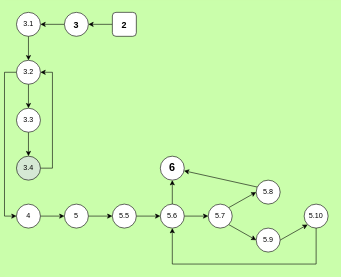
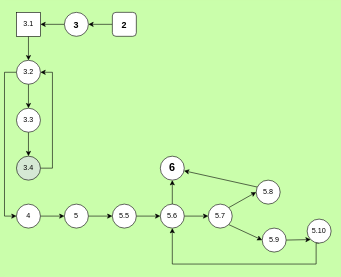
- <mxCell id="7" value="3.1" style="ellipse;whiteSpace=wrap;html=1;aspect=fixed;" vertex="1" parent="1"><mxGeometry x="20" y="20" width="40" height="40" as="geometry" /></mxCell>
+ <mxCell id="7" value="3.1" style="whiteSpace=wrap;html=1;aspect=fixed;rounded=0;" vertex="1" parent="1"><mxGeometry x="20" y="20" width="40" height="40" as="geometry" /></mxCell>
- <mxCell id="32" value="5.10" style="ellipse;whiteSpace=wrap;html=1;aspect=fixed;" vertex="1" parent="1"><mxGeometry x="500" y="340" width="40" height="40" as="geometry" /></mxCell>
+ <mxCell id="32" value="5.10" style="ellipse;whiteSpace=wrap;html=1;aspect=fixed;" vertex="1" parent="1"><mxGeometry x="505" y="365" width="40" height="40" as="geometry" /></mxCell>
- <mxCell id="30" value="5.9" style="ellipse;whiteSpace=wrap;html=1;aspect=fixed;" vertex="1" parent="1"><mxGeometry x="420" y="380" width="40" height="40" as="geometry" /></mxCell>
+ <mxCell id="30" value="5.9" style="ellipse;whiteSpace=wrap;html=1;aspect=fixed;" vertex="1" parent="1"><mxGeometry x="430" y="380" width="40" height="40" as="geometry" /></mxCell>
